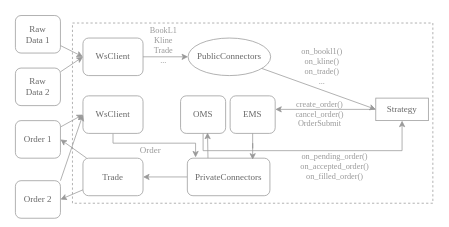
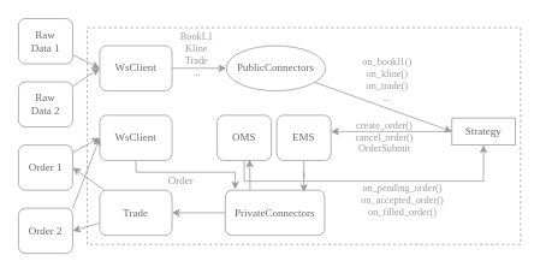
- <mxCell id="28" value="&lt;font face=&quot;Times New Roman&quot;&gt;Order 2&lt;/font&gt;" style="rounded=1;whiteSpace=wrap;html=1;fillColor=default;fontColor=#666666;labelBackgroundColor=none;strokeColor=#999999;" parent="1" vertex="1"><mxGeometry x="20" y="240" width="60" height="50" as="geometry" /></mxCell>
+ <mxCell id="28" value="&lt;font face=&quot;Times New Roman&quot;&gt;Order 2&lt;/font&gt;" style="rounded=1;whiteSpace=wrap;html=1;fillColor=default;fontColor=#666666;labelBackgroundColor=none;strokeColor=#999999;" parent="1" vertex="1"><mxGeometry x="20" y="230" width="60" height="50" as="geometry" /></mxCell>
